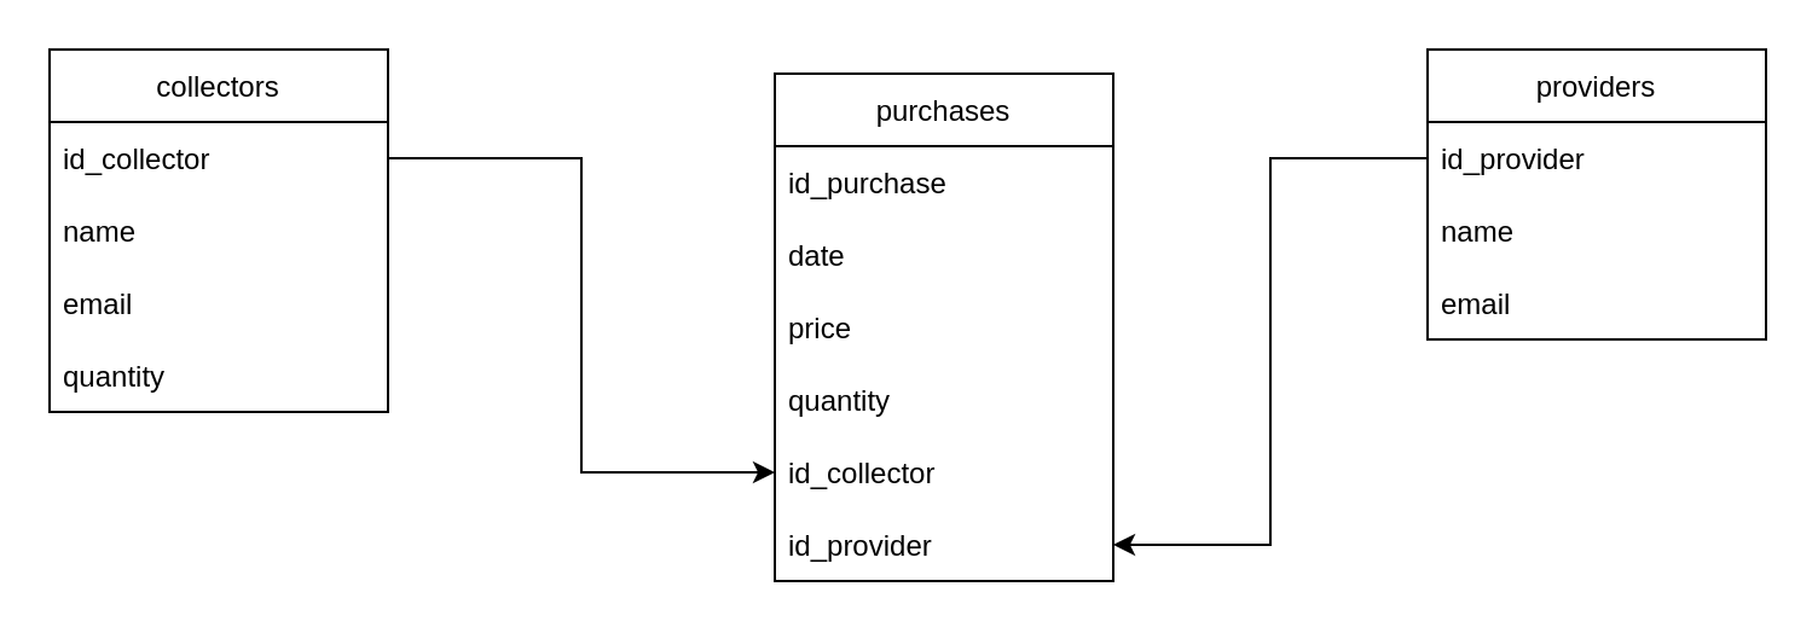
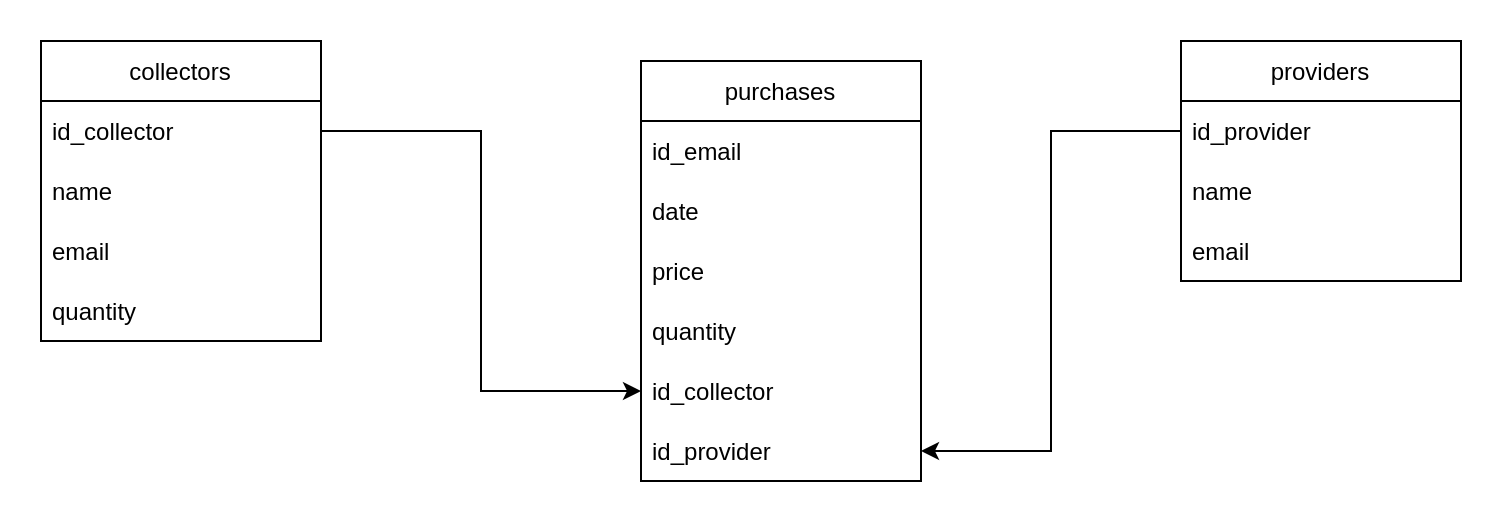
- <mxCell id="12" value="id_purchase" style="text;strokeColor=none;fillColor=none;align=left;verticalAlign=middle;spacingLeft=4;spacingRight=4;overflow=hidden;points=[[0,0.5],[1,0.5]];portConstraint=eastwest;rotatable=0;" vertex="1" parent="11"><mxGeometry y="30" width="140" height="30" as="geometry" /></mxCell>
+ <mxCell id="12" value="id_email" style="text;strokeColor=none;fillColor=none;align=left;verticalAlign=middle;spacingLeft=4;spacingRight=4;overflow=hidden;points=[[0,0.5],[1,0.5]];portConstraint=eastwest;rotatable=0;" vertex="1" parent="11"><mxGeometry y="30" width="140" height="30" as="geometry" /></mxCell>
